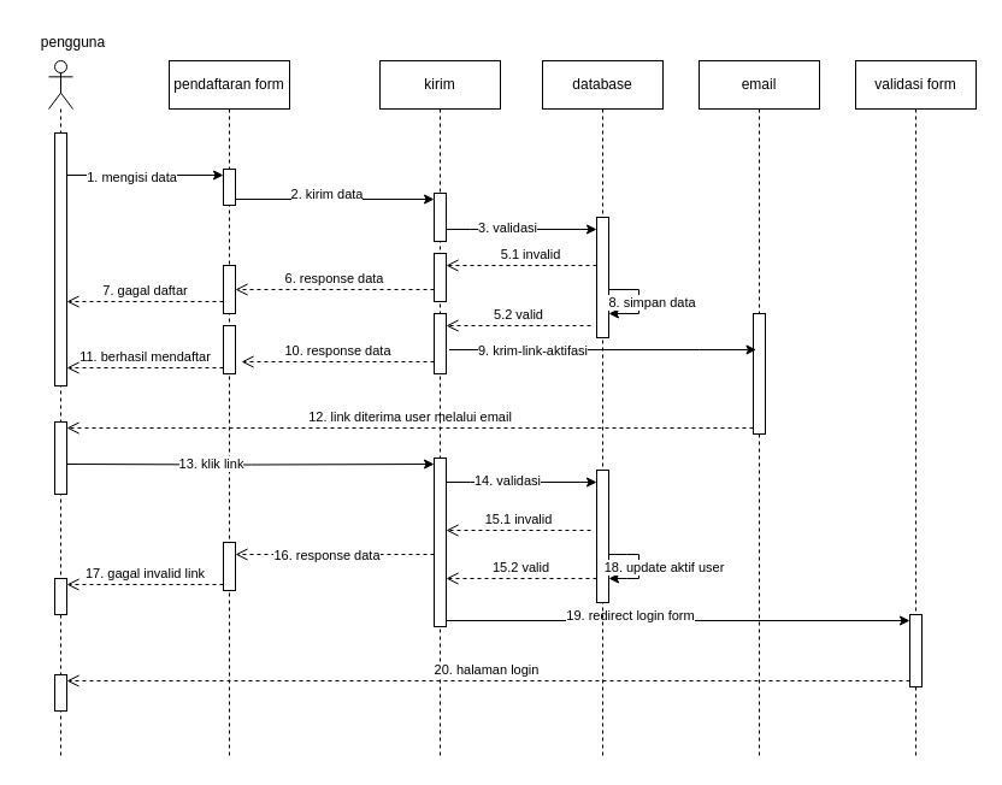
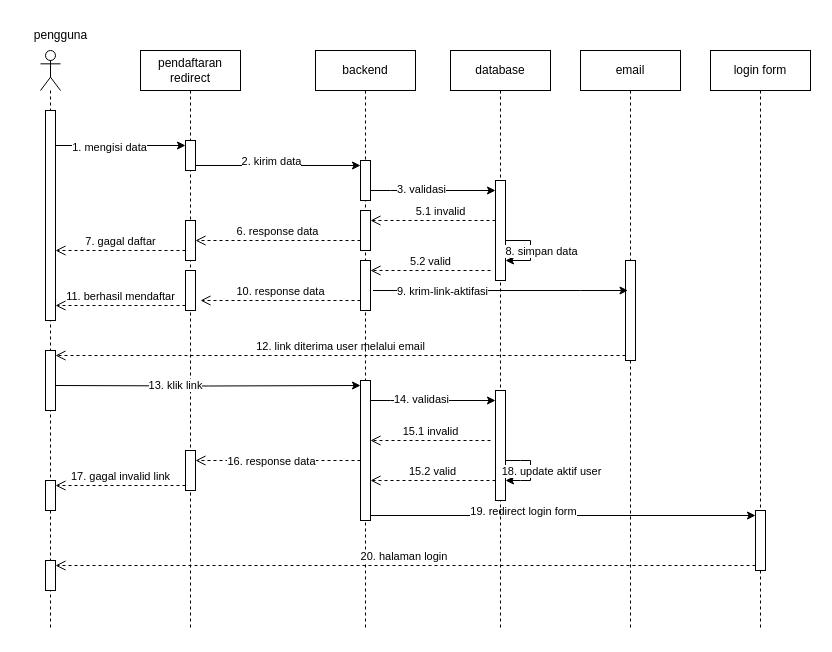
- <mxCell id="8" value="pendaftaran form" style="shape=umlLifeline;perimeter=lifelinePerimeter;whiteSpace=wrap;html=1;container=1;dropTarget=0;collapsible=0;recursiveResize=0;outlineConnect=0;portConstraint=eastwest;newEdgeStyle={&quot;curved&quot;:0,&quot;rounded&quot;:0};" parent="1" vertex="1"><mxGeometry x="140" y="50" width="100" height="580" as="geometry" /></mxCell>
+ <mxCell id="8" value="pendaftaran redirect" style="shape=umlLifeline;perimeter=lifelinePerimeter;whiteSpace=wrap;html=1;container=1;dropTarget=0;collapsible=0;recursiveResize=0;outlineConnect=0;portConstraint=eastwest;newEdgeStyle={&quot;curved&quot;:0,&quot;rounded&quot;:0};" parent="1" vertex="1"><mxGeometry x="140" y="50" width="100" height="580" as="geometry" /></mxCell>
- <mxCell id="28" value="kirim" style="shape=umlLifeline;perimeter=lifelinePerimeter;whiteSpace=wrap;html=1;container=1;dropTarget=0;collapsible=0;recursiveResize=0;outlineConnect=0;portConstraint=eastwest;newEdgeStyle={&quot;curved&quot;:0,&quot;rounded&quot;:0};" parent="1" vertex="1"><mxGeometry x="315" y="50" width="100" height="580" as="geometry" /></mxCell>
+ <mxCell id="28" value="backend" style="shape=umlLifeline;perimeter=lifelinePerimeter;whiteSpace=wrap;html=1;container=1;dropTarget=0;collapsible=0;recursiveResize=0;outlineConnect=0;portConstraint=eastwest;newEdgeStyle={&quot;curved&quot;:0,&quot;rounded&quot;:0};" parent="1" vertex="1"><mxGeometry x="315" y="50" width="100" height="580" as="geometry" /></mxCell>
- <mxCell id="35" value="validasi form" style="shape=umlLifeline;perimeter=lifelinePerimeter;whiteSpace=wrap;html=1;container=1;dropTarget=0;collapsible=0;recursiveResize=0;outlineConnect=0;portConstraint=eastwest;newEdgeStyle={&quot;curved&quot;:0,&quot;rounded&quot;:0};" parent="1" vertex="1"><mxGeometry x="710" y="50" width="100" height="580" as="geometry" /></mxCell>
+ <mxCell id="35" value="login form" style="shape=umlLifeline;perimeter=lifelinePerimeter;whiteSpace=wrap;html=1;container=1;dropTarget=0;collapsible=0;recursiveResize=0;outlineConnect=0;portConstraint=eastwest;newEdgeStyle={&quot;curved&quot;:0,&quot;rounded&quot;:0};" parent="1" vertex="1"><mxGeometry x="710" y="50" width="100" height="580" as="geometry" /></mxCell>
